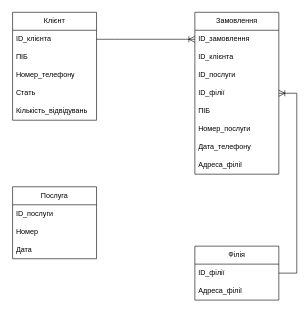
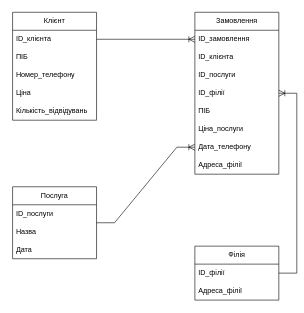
- <mxCell id="6" value="Стать" style="text;strokeColor=none;fillColor=none;align=left;verticalAlign=middle;spacingLeft=4;spacingRight=4;overflow=hidden;points=[[0,0.5],[1,0.5]];portConstraint=eastwest;rotatable=0;whiteSpace=wrap;html=1;" vertex="1" parent="2"><mxGeometry y="120" width="140" height="30" as="geometry" /></mxCell>
+ <mxCell id="6" value="Ціна" style="text;strokeColor=none;fillColor=none;align=left;verticalAlign=middle;spacingLeft=4;spacingRight=4;overflow=hidden;points=[[0,0.5],[1,0.5]];portConstraint=eastwest;rotatable=0;whiteSpace=wrap;html=1;" vertex="1" parent="2"><mxGeometry y="120" width="140" height="30" as="geometry" /></mxCell>
- <mxCell id="18" value="Номер_послуги" style="text;strokeColor=none;fillColor=none;align=left;verticalAlign=middle;spacingLeft=4;spacingRight=4;overflow=hidden;points=[[0,0.5],[1,0.5]];portConstraint=eastwest;rotatable=0;whiteSpace=wrap;html=1;" vertex="1" parent="12"><mxGeometry y="180" width="140" height="30" as="geometry" /></mxCell>
+ <mxCell id="18" value="Ціна_послуги" style="text;strokeColor=none;fillColor=none;align=left;verticalAlign=middle;spacingLeft=4;spacingRight=4;overflow=hidden;points=[[0,0.5],[1,0.5]];portConstraint=eastwest;rotatable=0;whiteSpace=wrap;html=1;" vertex="1" parent="12"><mxGeometry y="180" width="140" height="30" as="geometry" /></mxCell>
+ <mxCell id="25" value="" style="edgeStyle=entityRelationEdgeStyle;fontSize=12;html=1;endArrow=ERoneToMany;rounded=0;startSize=8;endSize=8;" edge="1" parent="1" source="8" target="19"><mxGeometry width="100" height="100" relative="1" as="geometry"><mxPoint x="184" y="381" as="sourcePoint" /><mxPoint x="305" y="243" as="targetPoint" /></mxGeometry></mxCell>
- <mxCell id="10" value="Номер" style="text;strokeColor=none;fillColor=none;align=left;verticalAlign=middle;spacingLeft=4;spacingRight=4;overflow=hidden;points=[[0,0.5],[1,0.5]];portConstraint=eastwest;rotatable=0;whiteSpace=wrap;html=1;" vertex="1" parent="8"><mxGeometry y="60" width="140" height="30" as="geometry" /></mxCell>
+ <mxCell id="10" value="Назва" style="text;strokeColor=none;fillColor=none;align=left;verticalAlign=middle;spacingLeft=4;spacingRight=4;overflow=hidden;points=[[0,0.5],[1,0.5]];portConstraint=eastwest;rotatable=0;whiteSpace=wrap;html=1;" vertex="1" parent="8"><mxGeometry y="60" width="140" height="30" as="geometry" /></mxCell>
